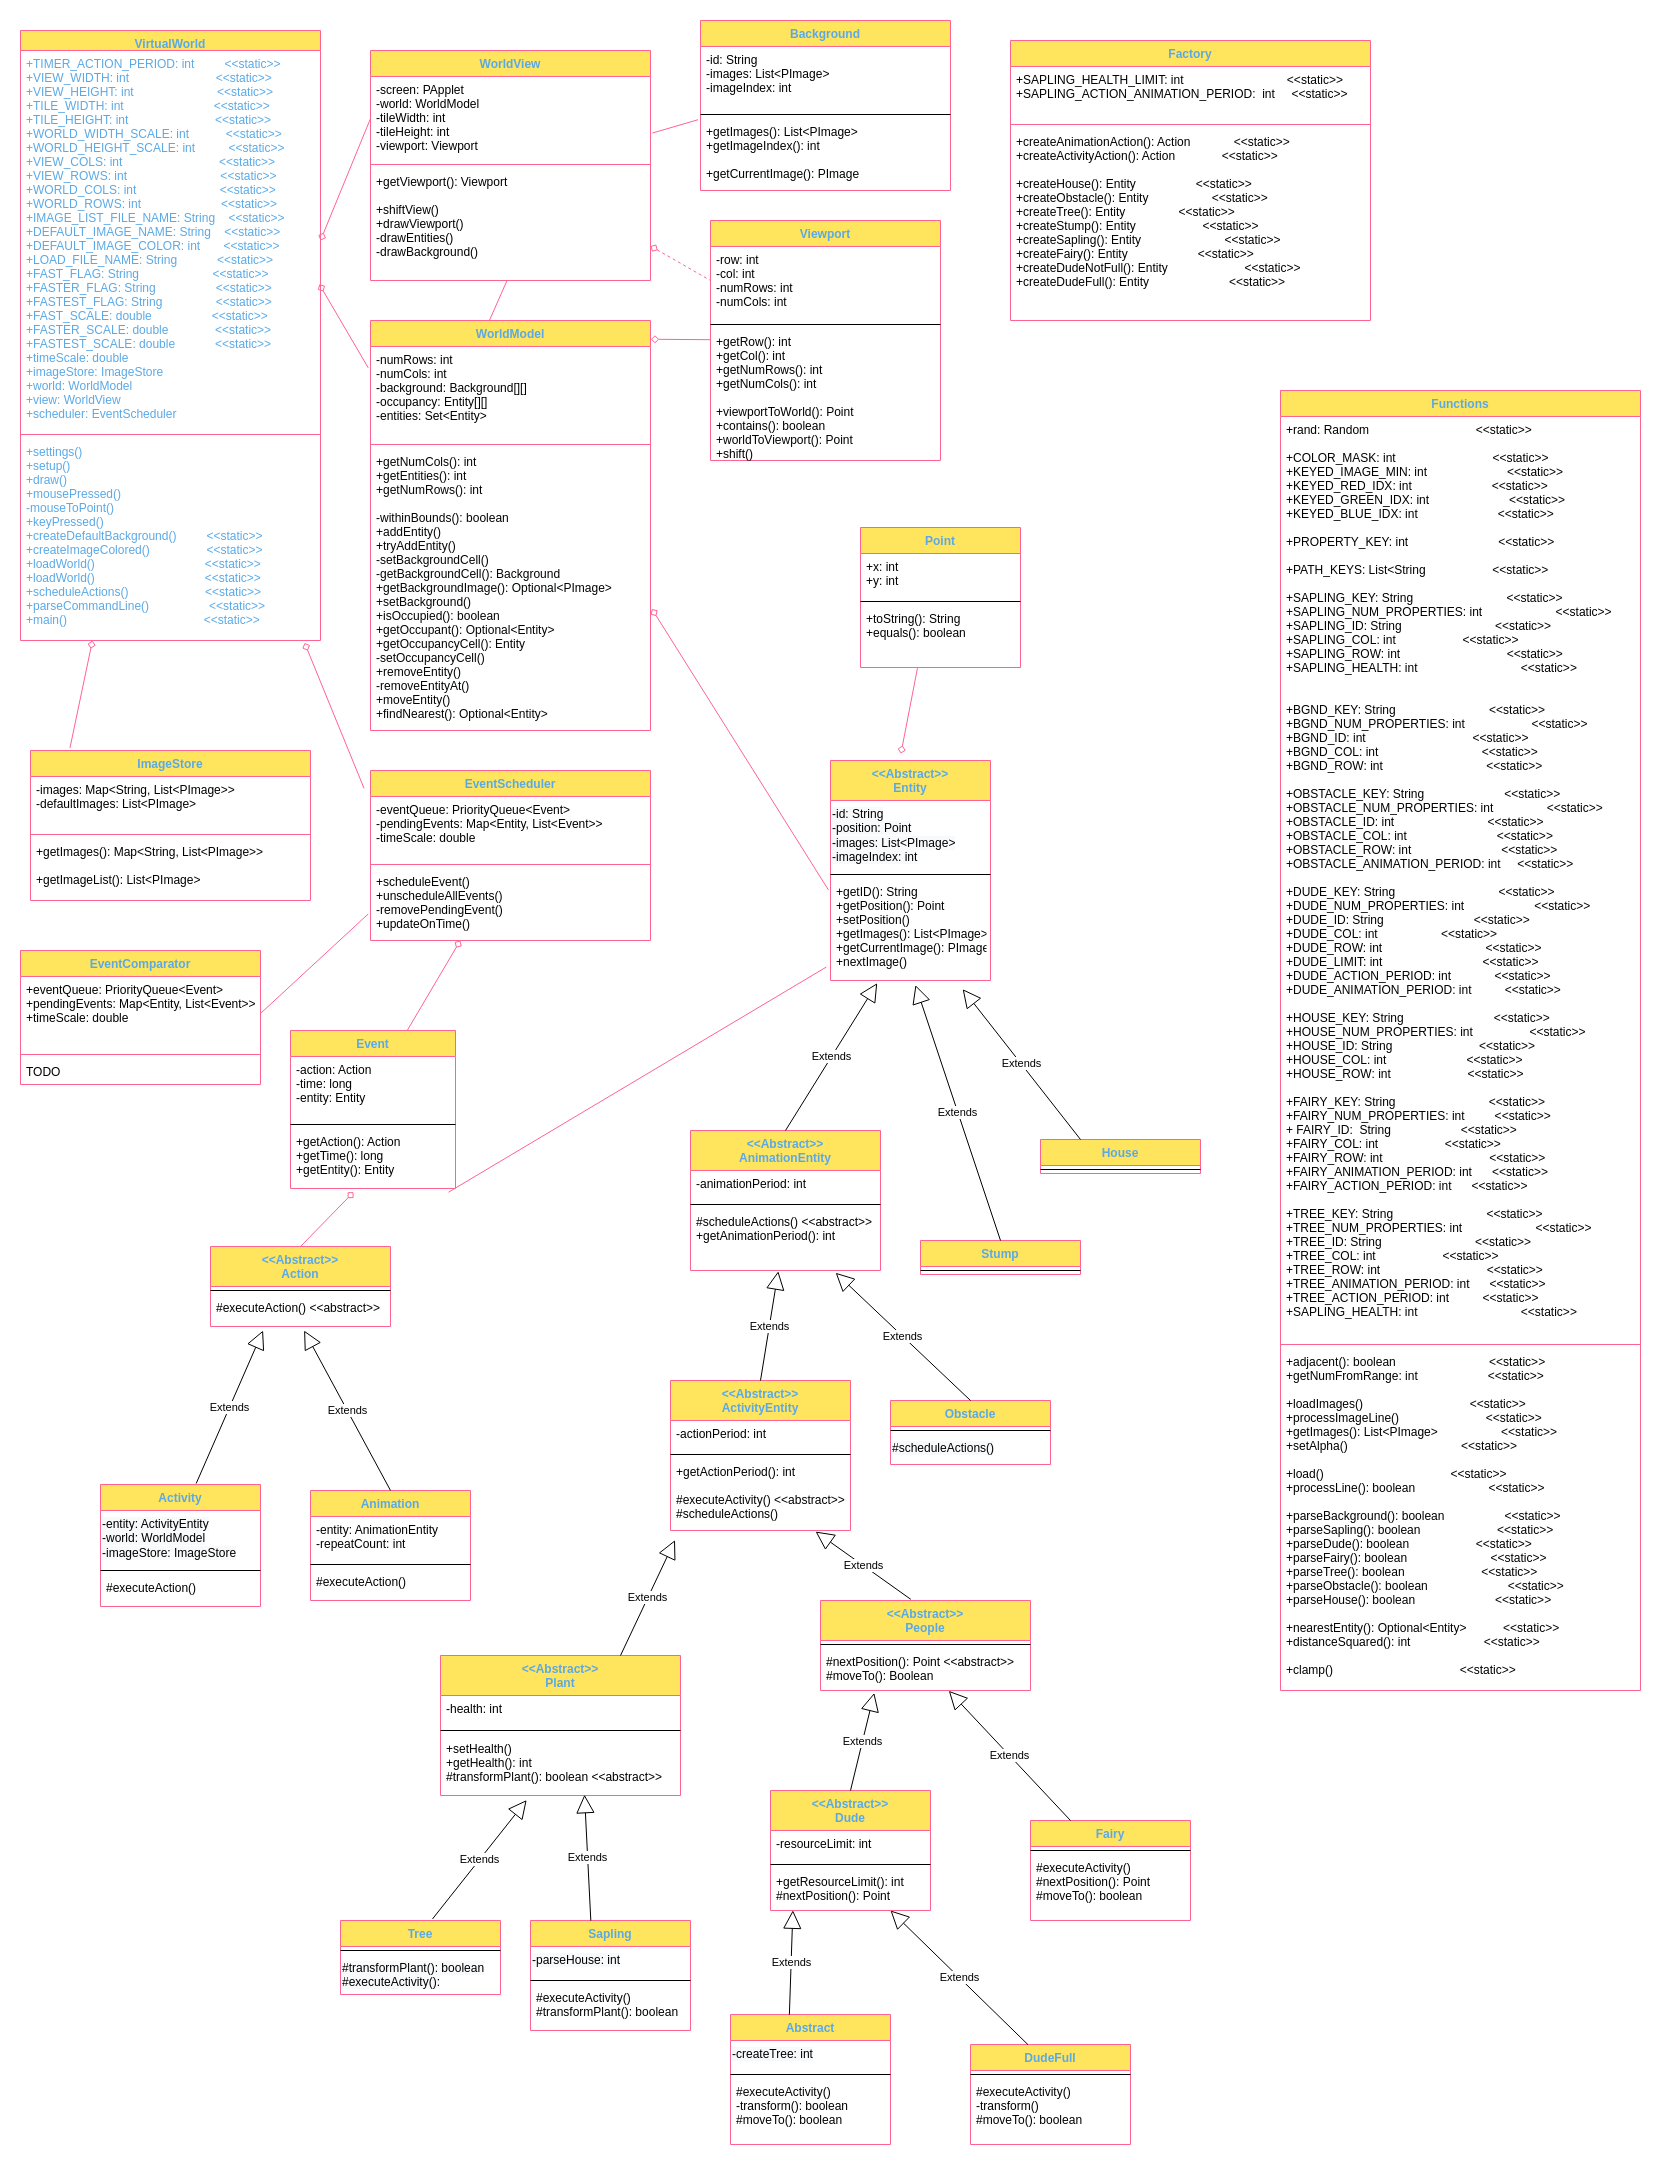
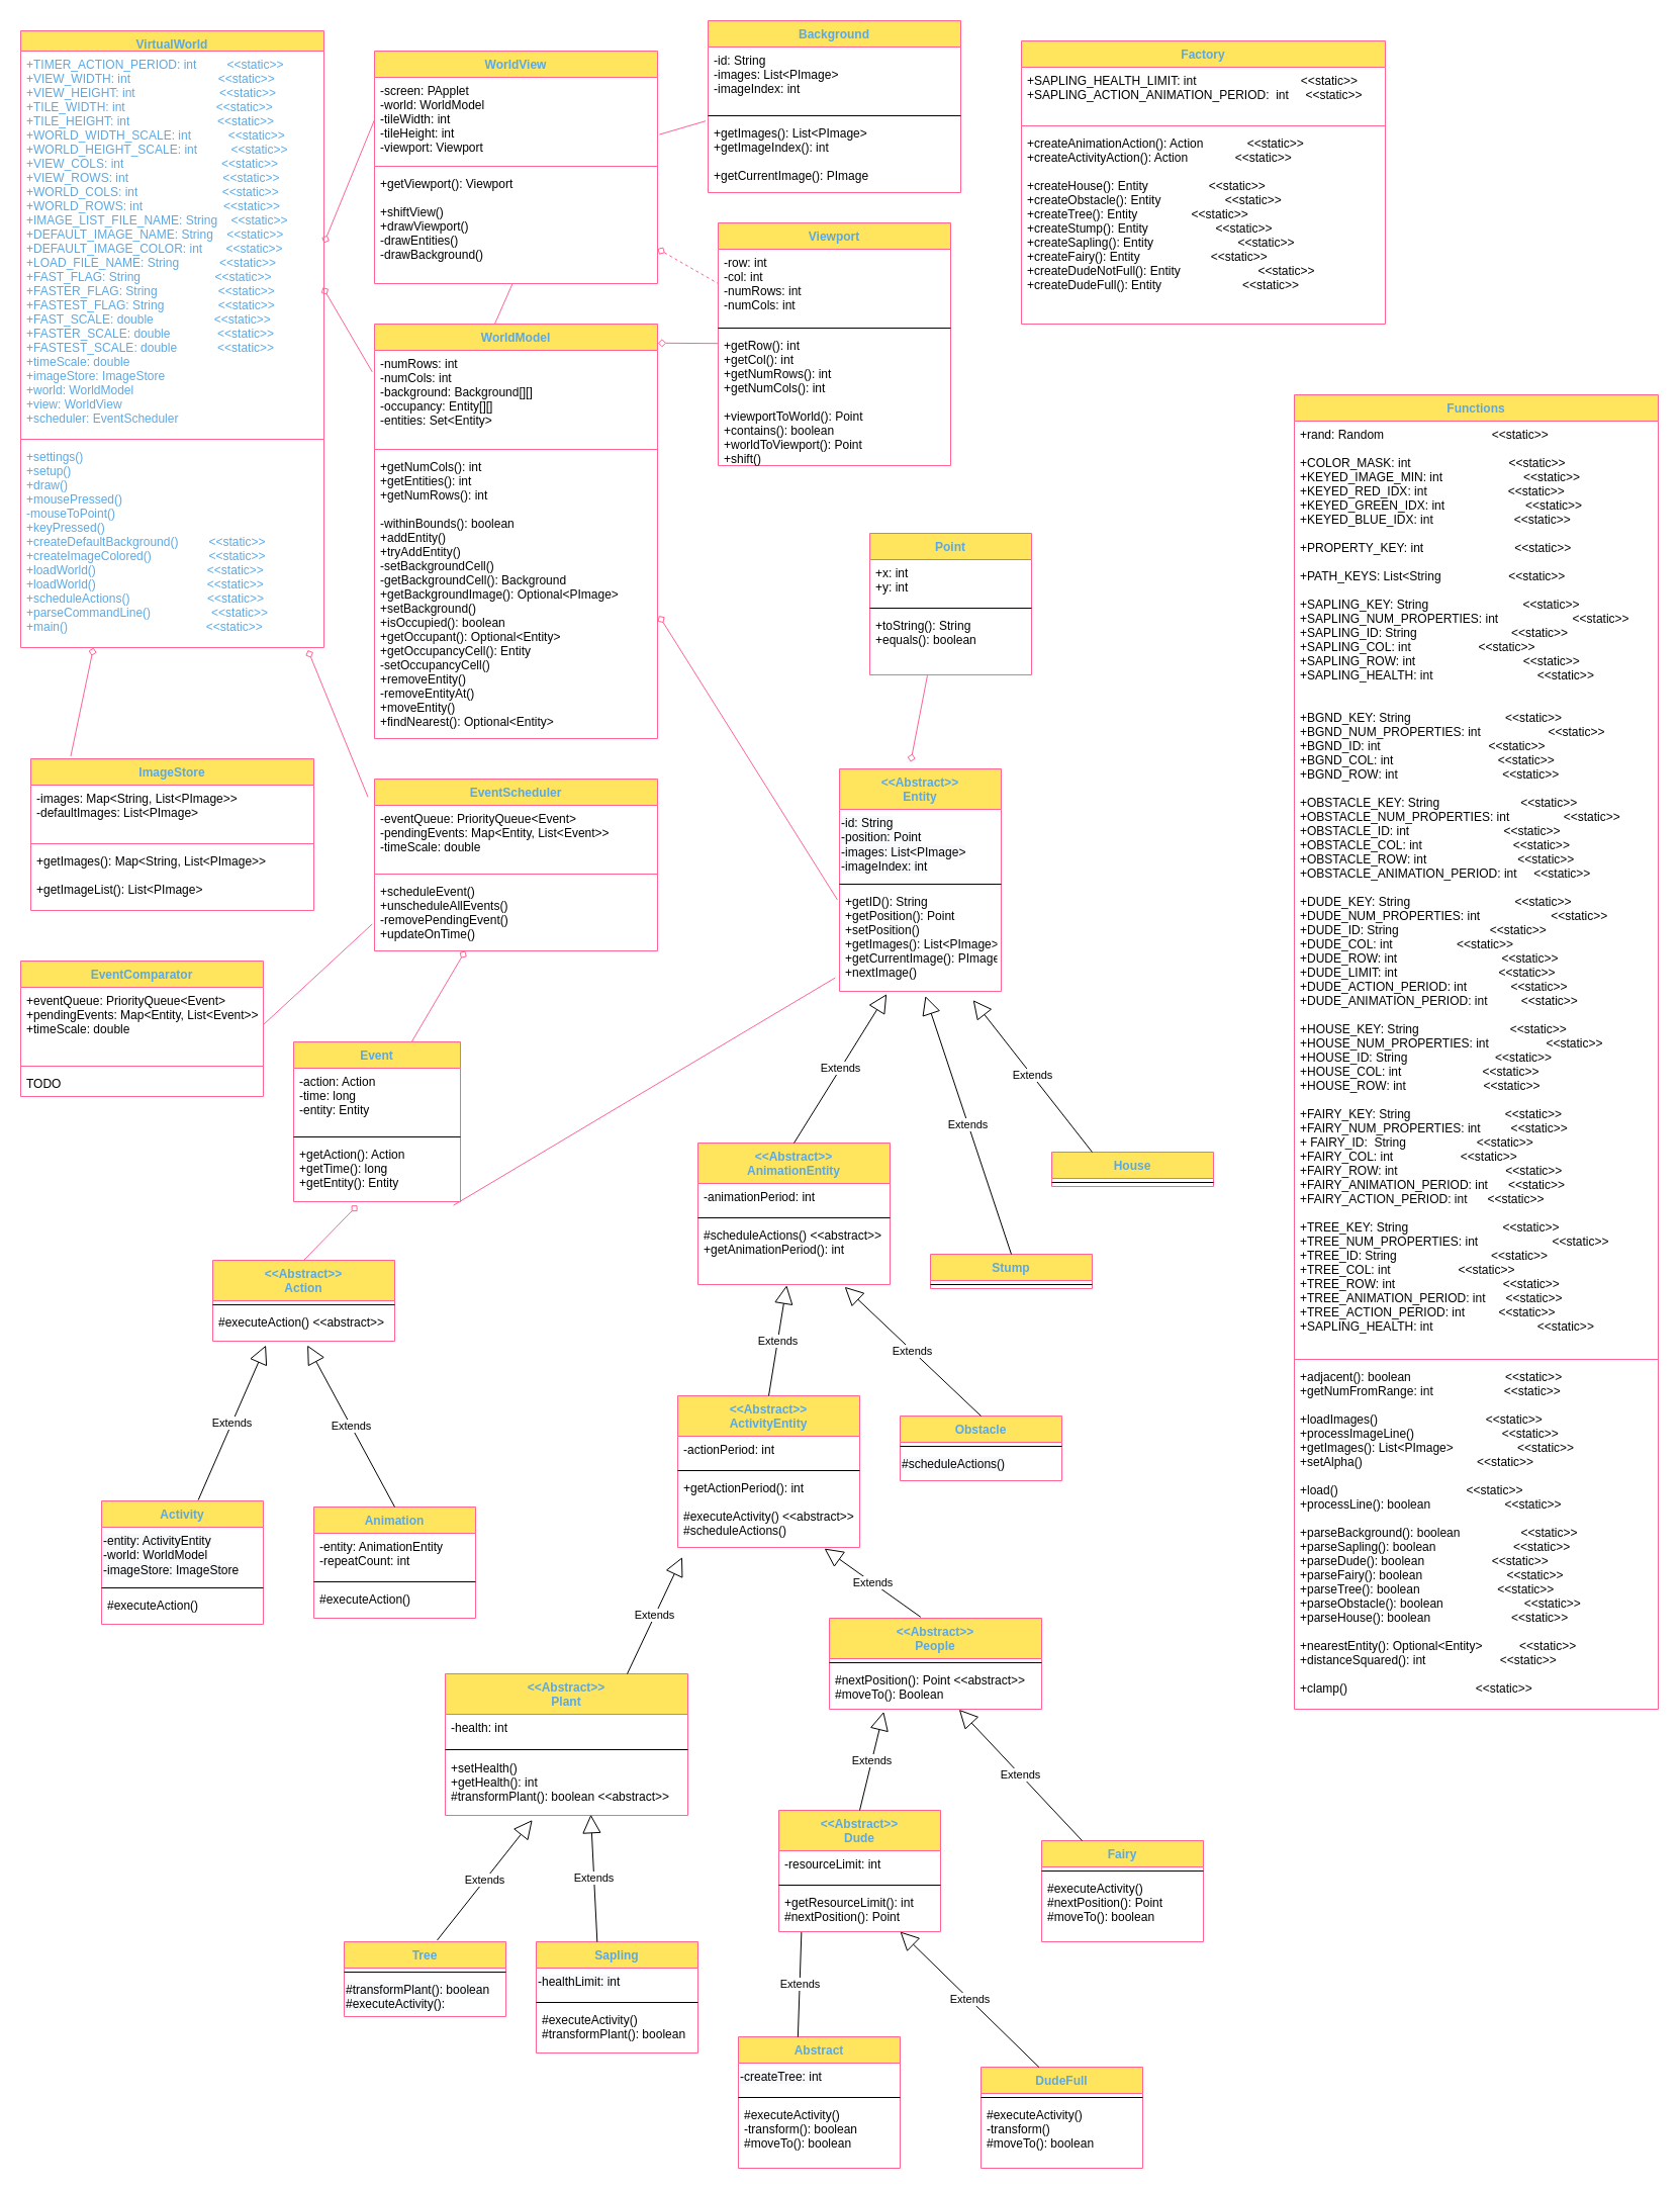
- <mxCell id="115" value="Extends" style="endArrow=block;endSize=16;endFill=0;html=1;rounded=0;exitX=0.368;exitY=0.001;exitDx=0;exitDy=0;exitPerimeter=0;entryX=0.14;entryY=0.995;entryDx=0;entryDy=0;entryPerimeter=0;" edge="1" parent="1" source="69" target="124"><mxGeometry width="160" relative="1" as="geometry"><mxPoint x="980" y="935" as="sourcePoint" /><mxPoint x="1300" y="1230" as="targetPoint" /></mxGeometry></mxCell>
+ <mxCell id="115" value="Extends" style="endArrow=none;endSize=16;endFill=0;html=1;rounded=0;exitX=0.368;exitY=0.001;exitDx=0;exitDy=0;exitPerimeter=0;entryX=0.14;entryY=0.995;entryDx=0;entryDy=0;entryPerimeter=0;" edge="1" parent="1" source="69" target="124"><mxGeometry width="160" relative="1" as="geometry"><mxPoint x="980" y="935" as="sourcePoint" /><mxPoint x="1300" y="1230" as="targetPoint" /></mxGeometry></mxCell>
- <mxCell id="84" value="&lt;meta charset=&quot;utf-8&quot;&gt;&lt;span style=&quot;color: rgb(0, 0, 0); font-family: helvetica; font-size: 12px; font-style: normal; font-weight: 400; letter-spacing: normal; text-align: left; text-indent: 0px; text-transform: none; word-spacing: 0px; background-color: rgb(248, 249, 250); display: inline; float: none;&quot;&gt;-parseHouse: int&lt;/span&gt;" style="text;whiteSpace=wrap;html=1;" vertex="1" parent="83"><mxGeometry y="26" width="160" height="30" as="geometry" /></mxCell>
+ <mxCell id="84" value="&lt;meta charset=&quot;utf-8&quot;&gt;&lt;span style=&quot;color: rgb(0, 0, 0); font-family: helvetica; font-size: 12px; font-style: normal; font-weight: 400; letter-spacing: normal; text-align: left; text-indent: 0px; text-transform: none; word-spacing: 0px; background-color: rgb(248, 249, 250); display: inline; float: none;&quot;&gt;-healthLimit: int&lt;/span&gt;" style="text;whiteSpace=wrap;html=1;" vertex="1" parent="83"><mxGeometry y="26" width="160" height="30" as="geometry" /></mxCell>
